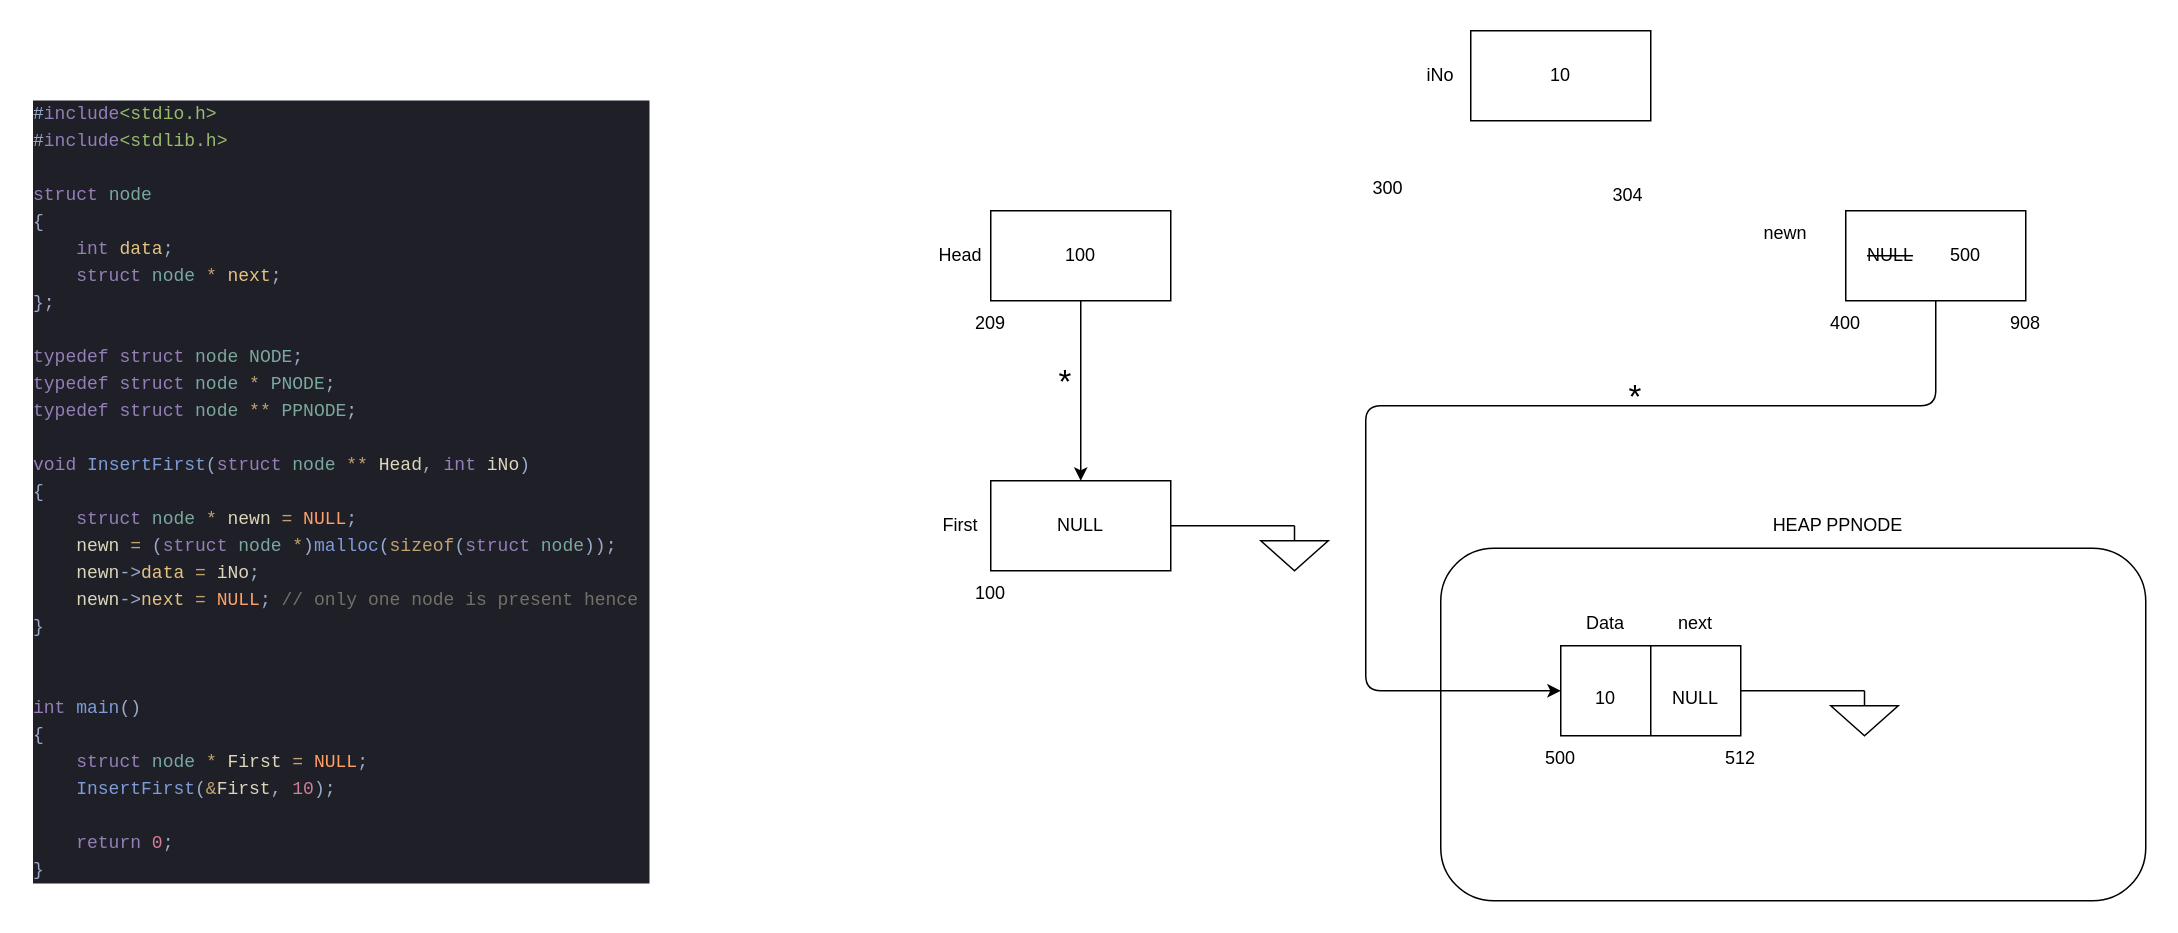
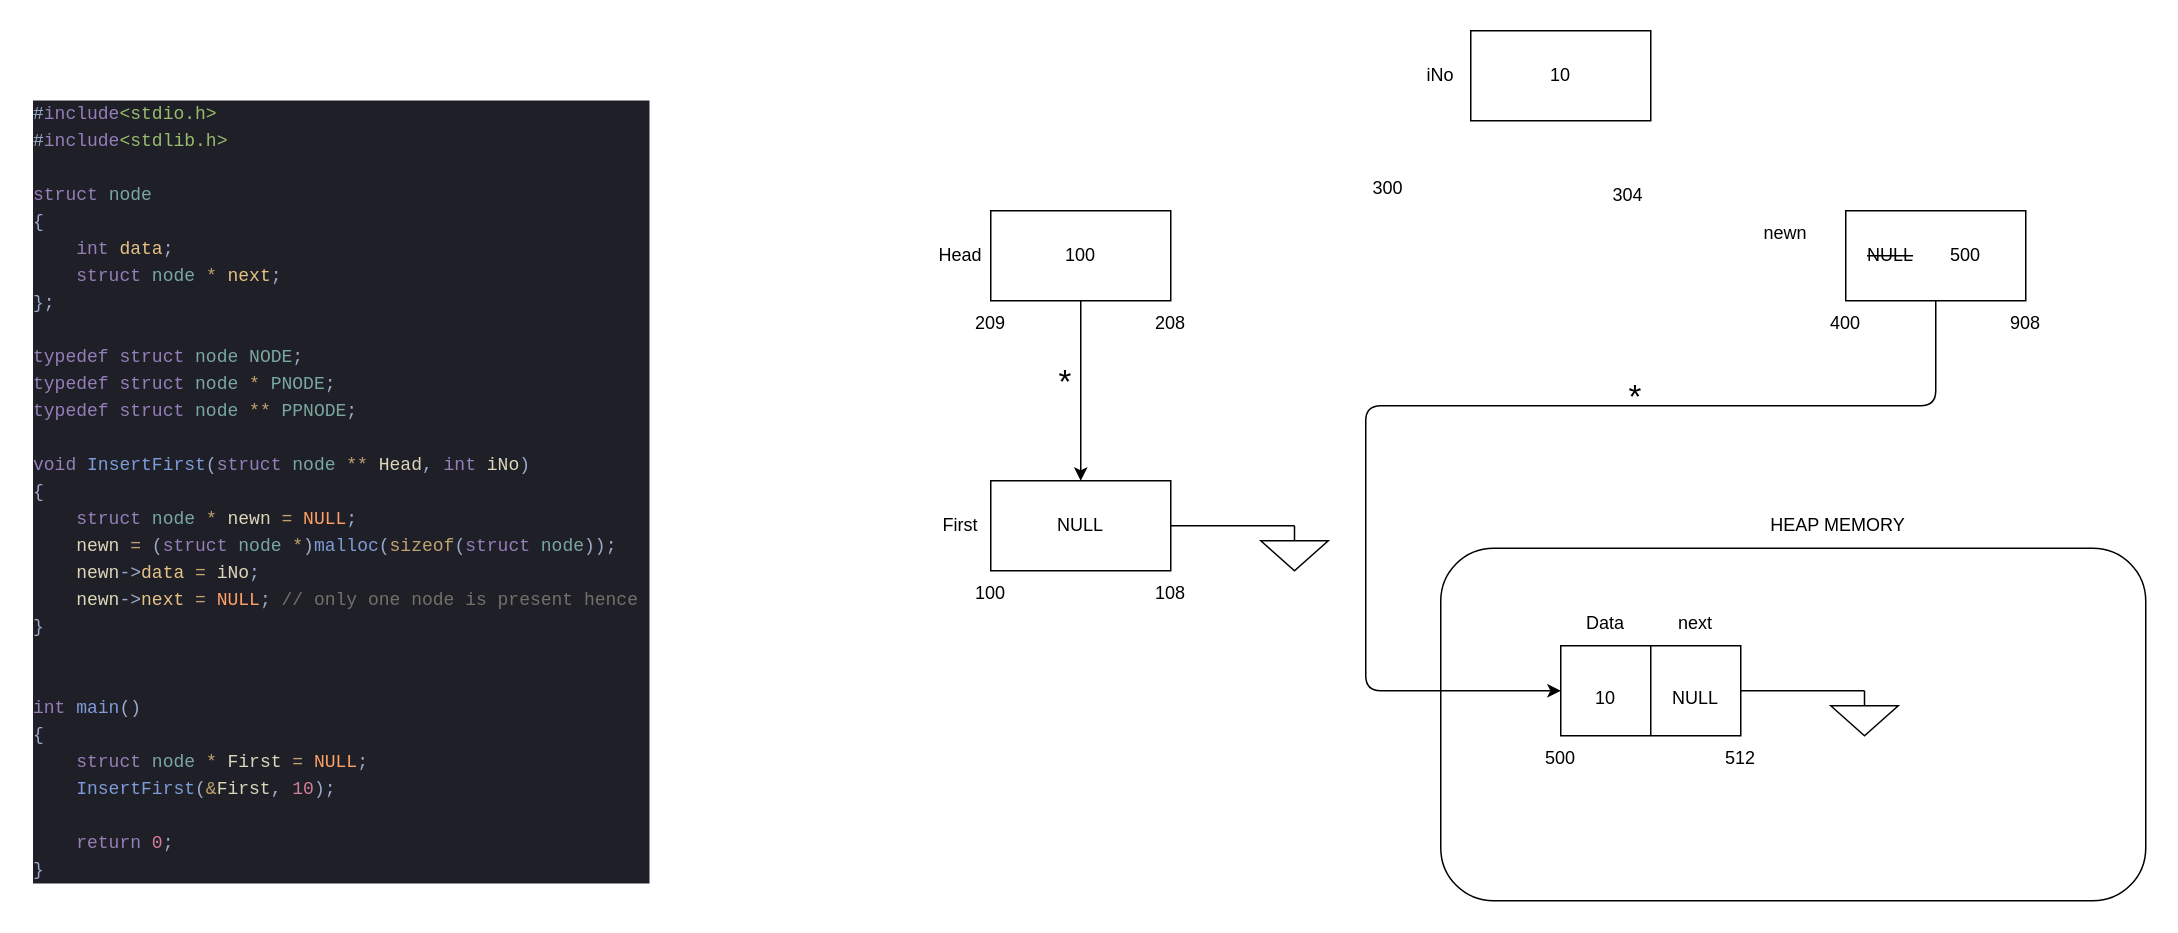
+ <mxCell id="13" value="208" style="text;html=1;align=center;verticalAlign=middle;whiteSpace=wrap;rounded=0;" vertex="1" parent="1"><mxGeometry x="750" y="200" width="60" height="30" as="geometry" /></mxCell>
- <mxCell id="9" value="HEAP PPNODE" style="text;html=1;align=center;verticalAlign=middle;whiteSpace=wrap;rounded=0;" vertex="1" parent="1"><mxGeometry x="1170" y="335" width="110" height="30" as="geometry" /></mxCell>
+ <mxCell id="9" value="HEAP MEMORY" style="text;html=1;align=center;verticalAlign=middle;whiteSpace=wrap;rounded=0;" vertex="1" parent="1"><mxGeometry x="1170" y="335" width="110" height="30" as="geometry" /></mxCell>
+ <mxCell id="15" value="108" style="text;html=1;align=center;verticalAlign=middle;whiteSpace=wrap;rounded=0;" vertex="1" parent="1"><mxGeometry x="750" y="380" width="60" height="30" as="geometry" /></mxCell>
